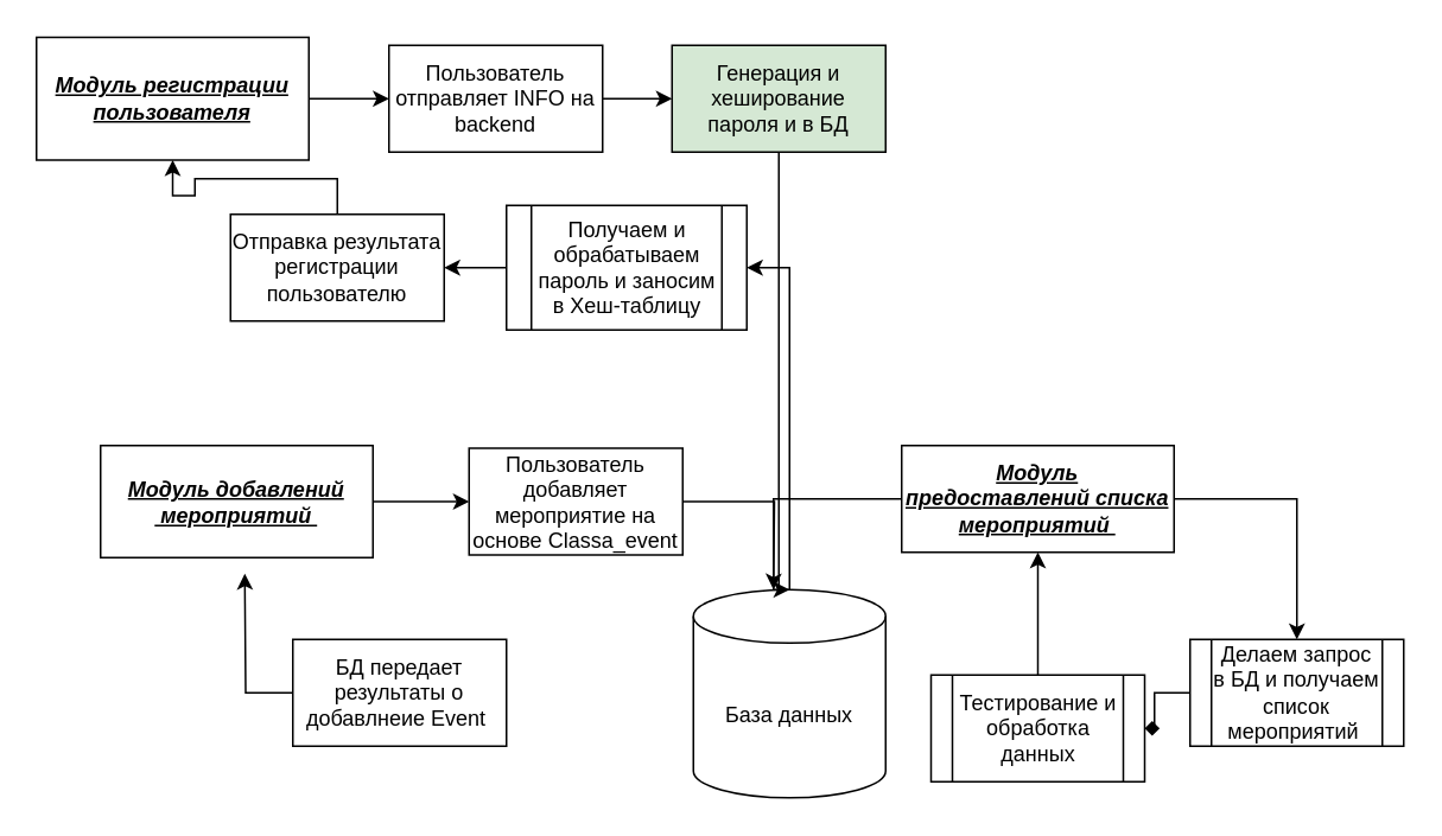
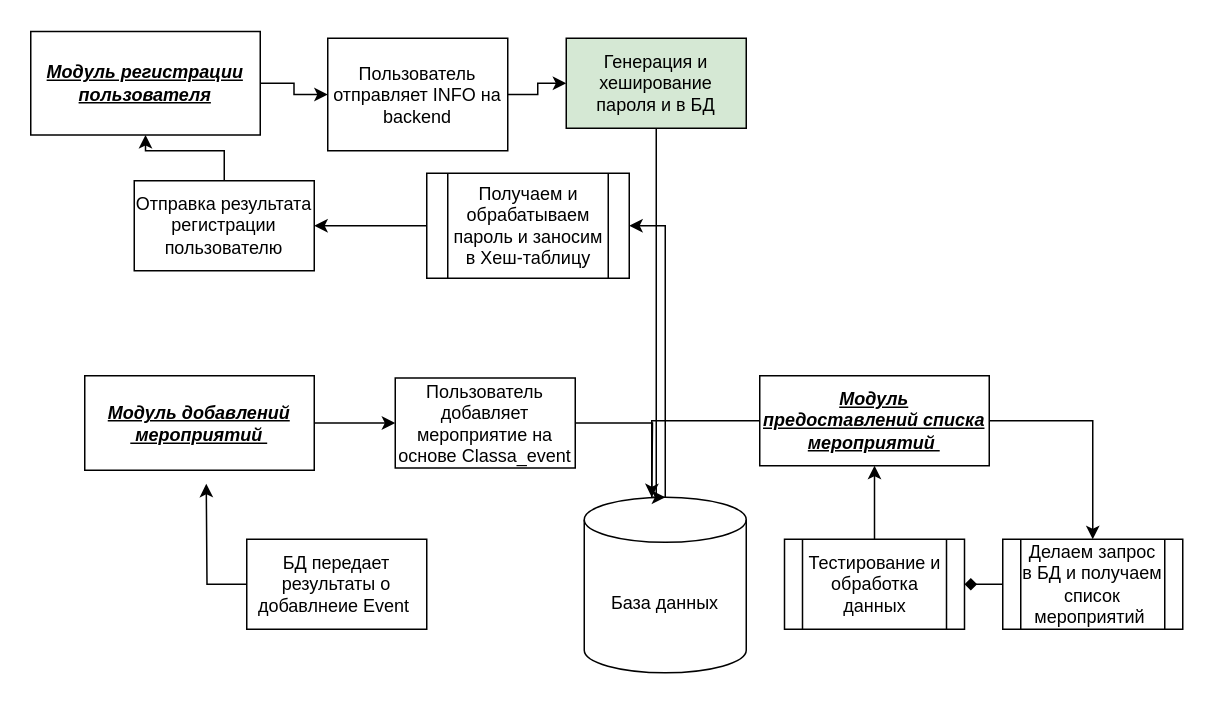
- <mxCell id="11" value="Пользователь отправляет INFO на backend" style="rounded=0;whiteSpace=wrap;html=1;" vertex="1" parent="1"><mxGeometry x="218" y="25" width="120" height="60" as="geometry" /></mxCell>
+ <mxCell id="11" value="Пользователь отправляет INFO на backend" style="rounded=0;whiteSpace=wrap;html=1;" vertex="1" parent="1"><mxGeometry x="218" y="25" width="120" height="75" as="geometry" /></mxCell>
- <mxCell id="15" value="Отправка результата регистрации пользователю" style="rounded=0;whiteSpace=wrap;html=1;" vertex="1" parent="1"><mxGeometry x="129" y="120" width="120" height="60" as="geometry" /></mxCell>
+ <mxCell id="15" value="Отправка результата регистрации пользователю" style="rounded=0;whiteSpace=wrap;html=1;" vertex="1" parent="1"><mxGeometry x="89" y="120" width="120" height="60" as="geometry" /></mxCell>
- <mxCell id="7" value="Тестирование и обработка данных" style="shape=process;whiteSpace=wrap;html=1;backgroundOutline=1;" vertex="1" parent="1"><mxGeometry x="522.5" y="379" width="120" height="60" as="geometry" /></mxCell>
+ <mxCell id="7" value="Тестирование и обработка данных" style="shape=process;whiteSpace=wrap;html=1;backgroundOutline=1;" vertex="1" parent="1"><mxGeometry x="522.5" y="359" width="120" height="60" as="geometry" /></mxCell>
